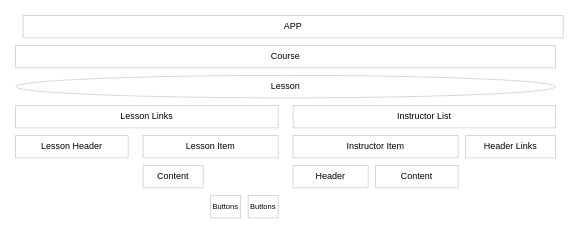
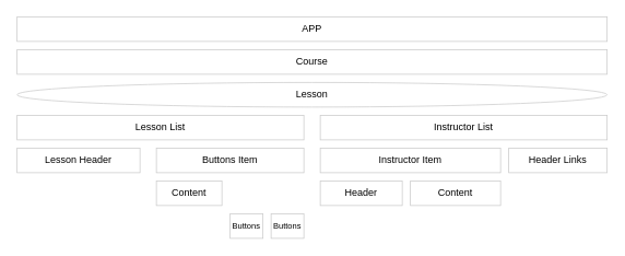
- <mxCell id="2" value="APP" style="rounded=0;whiteSpace=wrap;html=1;strokeColor=#CCCCCC;" vertex="1" parent="1"><mxGeometry x="30" y="20" width="720" height="30" as="geometry" /></mxCell>
+ <mxCell id="2" value="APP" style="rounded=0;whiteSpace=wrap;html=1;strokeColor=#CCCCCC;" vertex="1" parent="1"><mxGeometry x="20" y="20" width="720" height="30" as="geometry" /></mxCell>
- <mxCell id="5" value="Lesson Links" style="rounded=0;whiteSpace=wrap;html=1;strokeColor=#CCCCCC;" vertex="1" parent="1"><mxGeometry x="20" y="140" width="350" height="30" as="geometry" /></mxCell>
+ <mxCell id="5" value="Lesson List" style="rounded=0;whiteSpace=wrap;html=1;strokeColor=#CCCCCC;" vertex="1" parent="1"><mxGeometry x="20" y="140" width="350" height="30" as="geometry" /></mxCell>
- <mxCell id="7" value="Lesson Item" style="rounded=0;whiteSpace=wrap;html=1;strokeColor=#CCCCCC;" vertex="1" parent="1"><mxGeometry x="190" y="180" width="180" height="30" as="geometry" /></mxCell>
+ <mxCell id="7" value="Buttons Item" style="rounded=0;whiteSpace=wrap;html=1;strokeColor=#CCCCCC;" vertex="1" parent="1"><mxGeometry x="190" y="180" width="180" height="30" as="geometry" /></mxCell>
